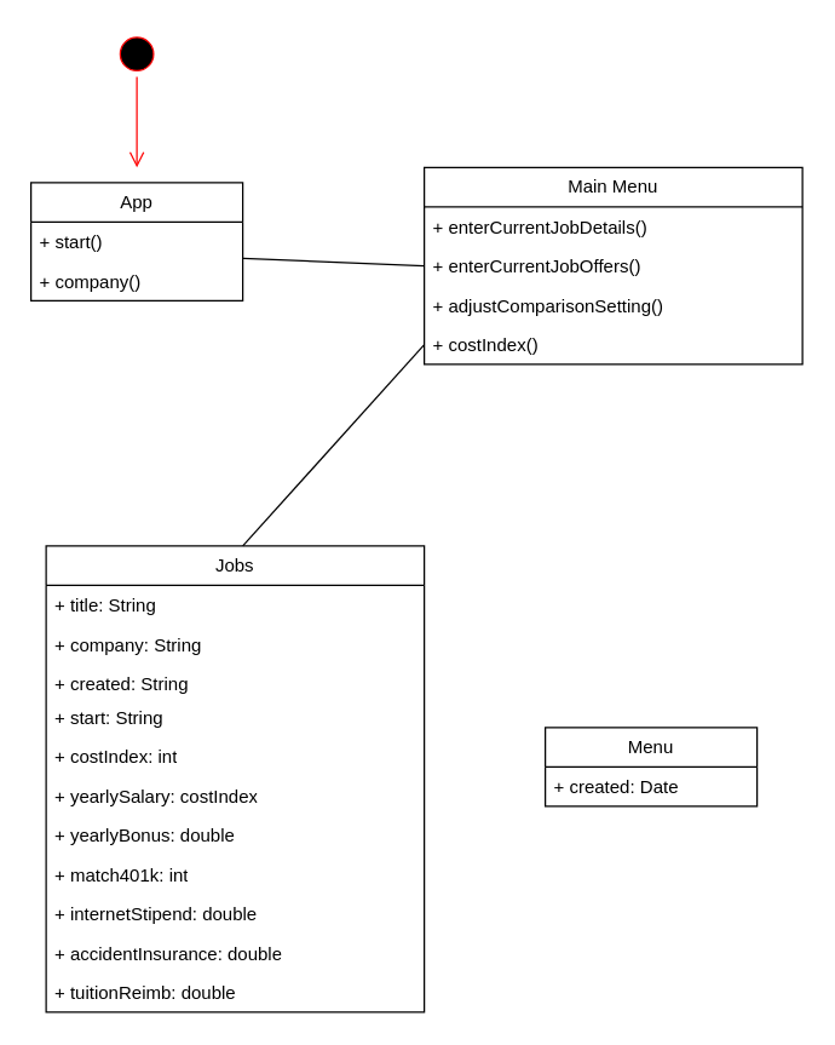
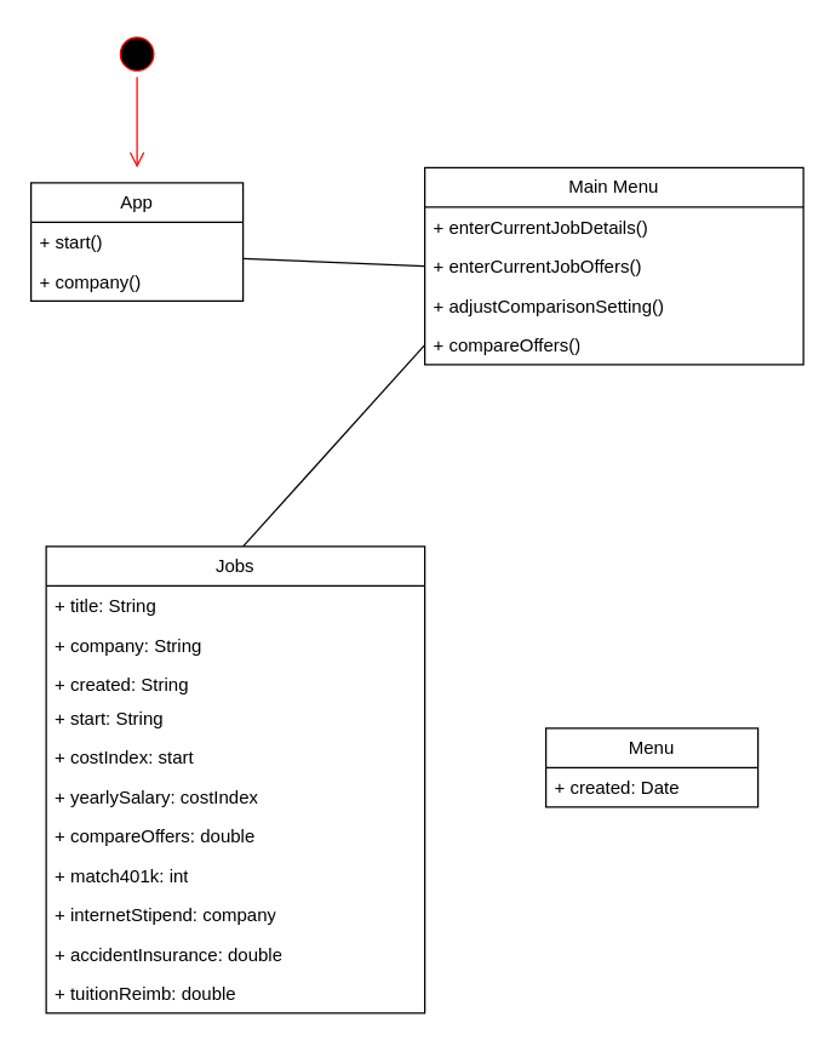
- <mxCell id="11" value="+ costIndex()" style="text;strokeColor=none;fillColor=none;align=left;verticalAlign=top;spacingLeft=4;spacingRight=4;overflow=hidden;rotatable=0;points=[[0,0.5],[1,0.5]];portConstraint=eastwest;whiteSpace=wrap;html=1;" vertex="1" parent="7"><mxGeometry y="104" width="250" height="26" as="geometry" /></mxCell>
+ <mxCell id="11" value="+ compareOffers()" style="text;strokeColor=none;fillColor=none;align=left;verticalAlign=top;spacingLeft=4;spacingRight=4;overflow=hidden;rotatable=0;points=[[0,0.5],[1,0.5]];portConstraint=eastwest;whiteSpace=wrap;html=1;" vertex="1" parent="7"><mxGeometry y="104" width="250" height="26" as="geometry" /></mxCell>
- <mxCell id="17" value="+ costIndex: int" style="text;strokeColor=none;fillColor=none;align=left;verticalAlign=top;spacingLeft=4;spacingRight=4;overflow=hidden;rotatable=0;points=[[0,0.5],[1,0.5]];portConstraint=eastwest;whiteSpace=wrap;html=1;" vertex="1" parent="12"><mxGeometry y="126" width="250" height="26" as="geometry" /></mxCell>
+ <mxCell id="17" value="+ costIndex: start" style="text;strokeColor=none;fillColor=none;align=left;verticalAlign=top;spacingLeft=4;spacingRight=4;overflow=hidden;rotatable=0;points=[[0,0.5],[1,0.5]];portConstraint=eastwest;whiteSpace=wrap;html=1;" vertex="1" parent="12"><mxGeometry y="126" width="250" height="26" as="geometry" /></mxCell>
- <mxCell id="19" value="+ yearlyBonus: double" style="text;strokeColor=none;fillColor=none;align=left;verticalAlign=top;spacingLeft=4;spacingRight=4;overflow=hidden;rotatable=0;points=[[0,0.5],[1,0.5]];portConstraint=eastwest;whiteSpace=wrap;html=1;" vertex="1" parent="12"><mxGeometry y="178" width="250" height="26" as="geometry" /></mxCell>
+ <mxCell id="19" value="+ compareOffers: double" style="text;strokeColor=none;fillColor=none;align=left;verticalAlign=top;spacingLeft=4;spacingRight=4;overflow=hidden;rotatable=0;points=[[0,0.5],[1,0.5]];portConstraint=eastwest;whiteSpace=wrap;html=1;" vertex="1" parent="12"><mxGeometry y="178" width="250" height="26" as="geometry" /></mxCell>
- <mxCell id="21" value="+ internetStipend: double" style="text;strokeColor=none;fillColor=none;align=left;verticalAlign=top;spacingLeft=4;spacingRight=4;overflow=hidden;rotatable=0;points=[[0,0.5],[1,0.5]];portConstraint=eastwest;whiteSpace=wrap;html=1;" vertex="1" parent="12"><mxGeometry y="230" width="250" height="26" as="geometry" /></mxCell>
+ <mxCell id="21" value="+ internetStipend: company" style="text;strokeColor=none;fillColor=none;align=left;verticalAlign=top;spacingLeft=4;spacingRight=4;overflow=hidden;rotatable=0;points=[[0,0.5],[1,0.5]];portConstraint=eastwest;whiteSpace=wrap;html=1;" vertex="1" parent="12"><mxGeometry y="230" width="250" height="26" as="geometry" /></mxCell>
